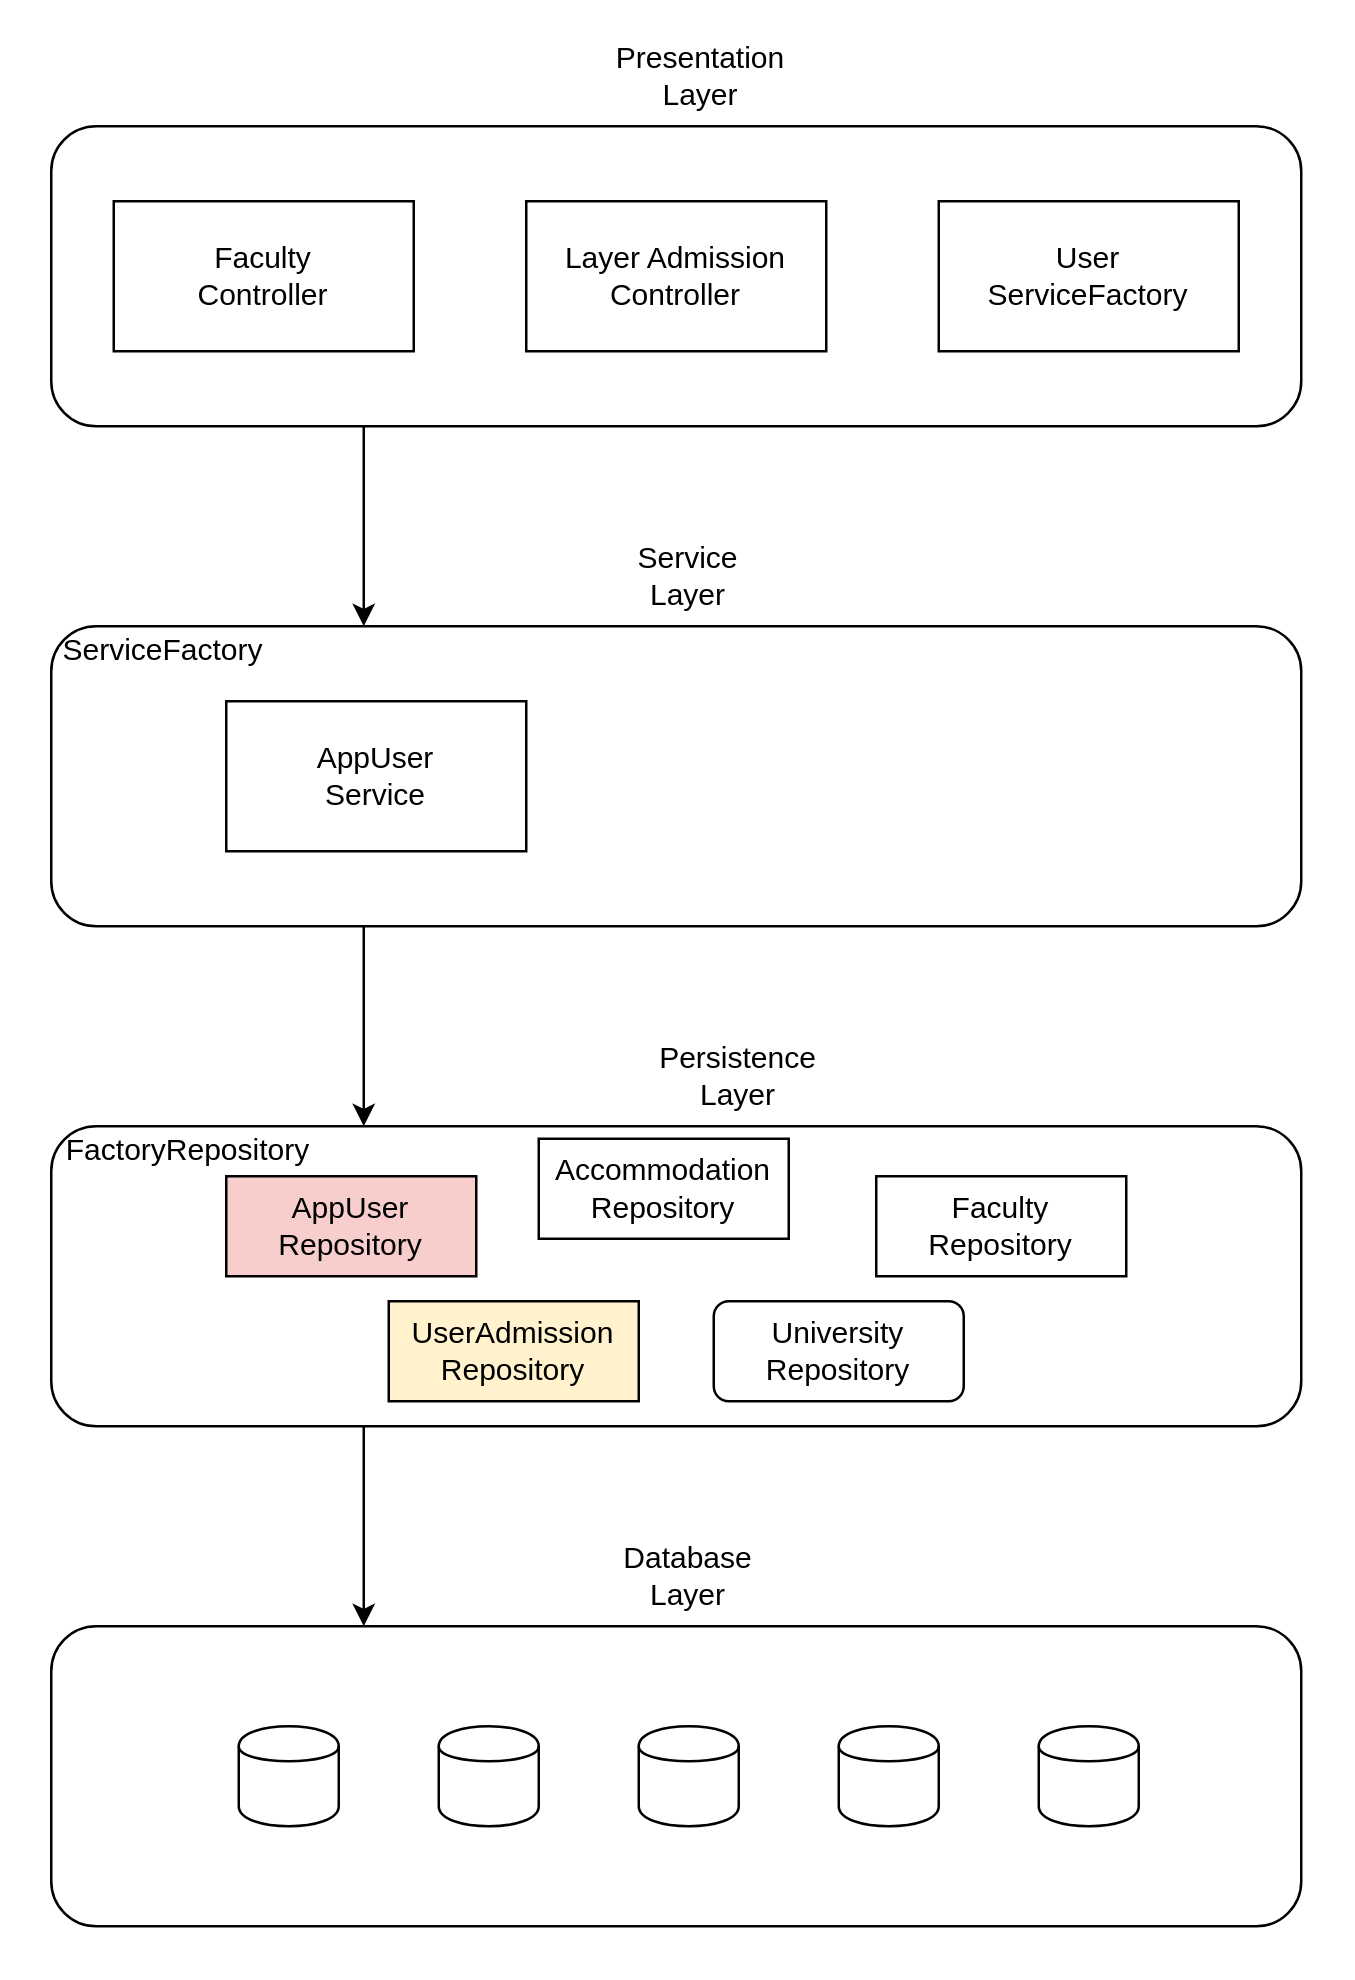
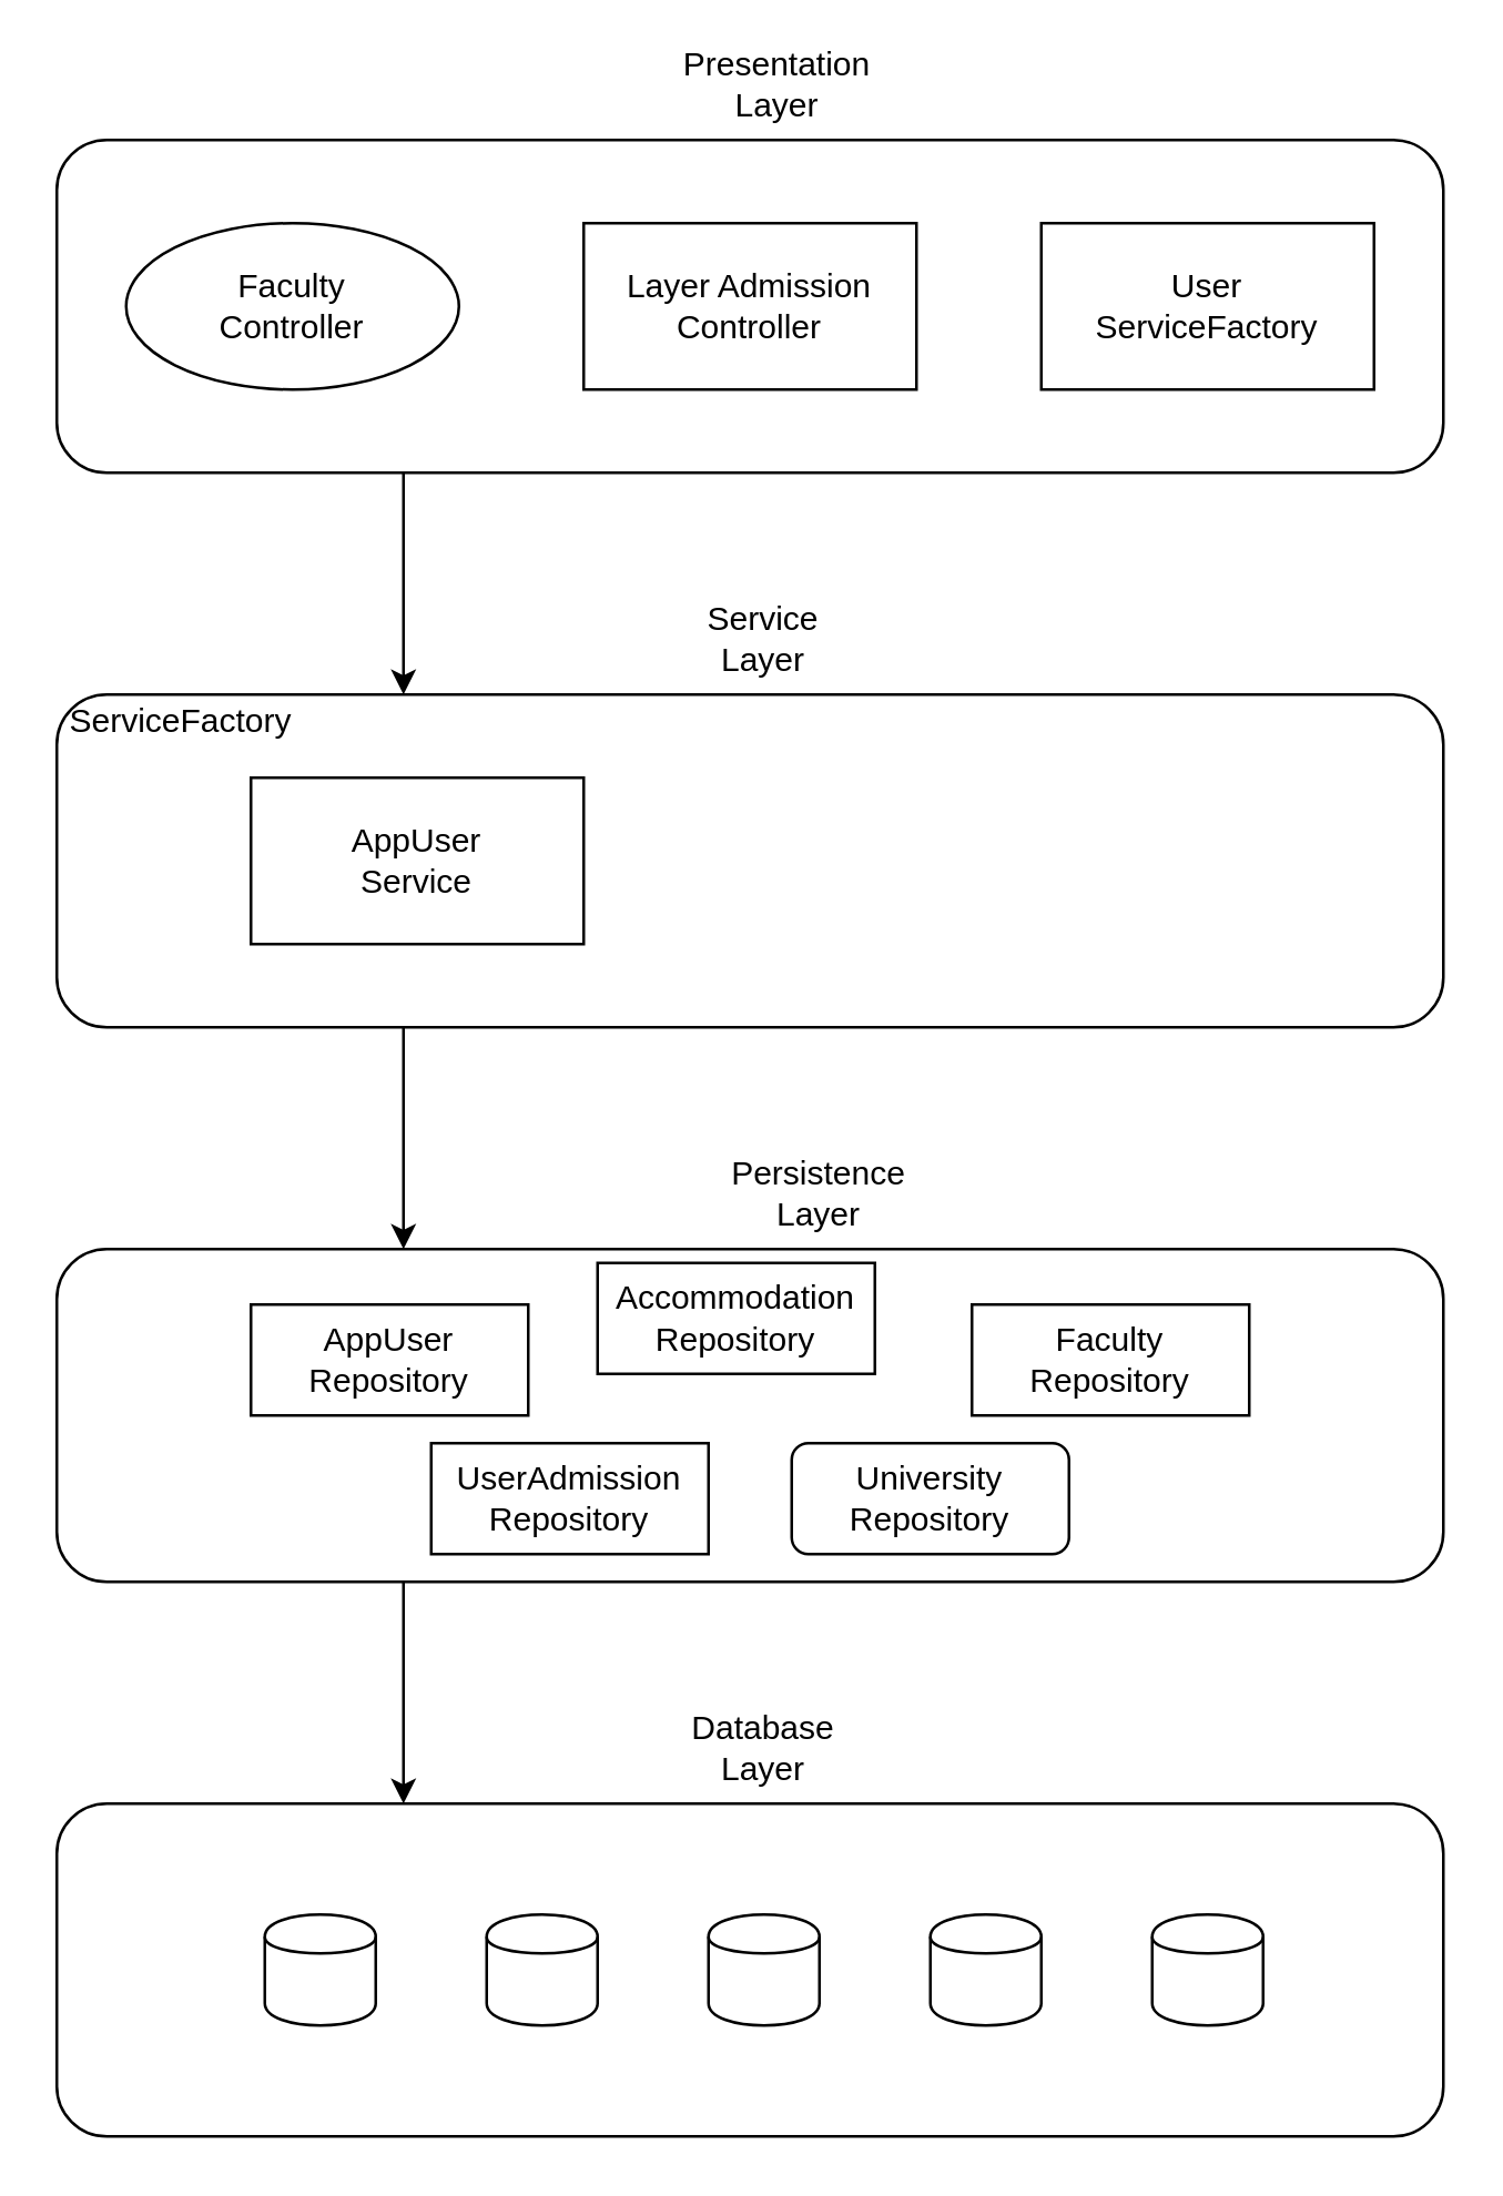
- <mxCell id="3" value="Faculty&lt;br&gt;Controller" style="rounded=0;whiteSpace=wrap;html=1;" vertex="1" parent="1"><mxGeometry x="45" y="80" width="120" height="60" as="geometry" /></mxCell>
+ <mxCell id="3" value="Faculty&lt;br&gt;Controller" style="ellipse;whiteSpace=wrap;html=1;" vertex="1" parent="1"><mxGeometry x="45" y="80" width="120" height="60" as="geometry" /></mxCell>
- <mxCell id="10" value="FactoryRepository" style="text;html=1;strokeColor=none;fillColor=none;align=center;verticalAlign=middle;whiteSpace=wrap;rounded=0;" vertex="1" parent="1"><mxGeometry x="55" y="450" width="40" height="20" as="geometry" /></mxCell>
- <mxCell id="11" value="AppUser&lt;br&gt;Repository" style="rounded=0;whiteSpace=wrap;html=1;fillColor=#f8cecc;" vertex="1" parent="1"><mxGeometry x="90" y="470" width="100" height="40" as="geometry" /></mxCell>
+ <mxCell id="11" value="AppUser&lt;br&gt;Repository" style="rounded=0;whiteSpace=wrap;html=1;" vertex="1" parent="1"><mxGeometry x="90" y="470" width="100" height="40" as="geometry" /></mxCell>
- <mxCell id="13" value="UserAdmission&lt;br&gt;Repository" style="rounded=0;whiteSpace=wrap;html=1;fillColor=#fff2cc;" vertex="1" parent="1"><mxGeometry x="155" y="520" width="100" height="40" as="geometry" /></mxCell>
+ <mxCell id="13" value="UserAdmission&lt;br&gt;Repository" style="rounded=0;whiteSpace=wrap;html=1;" vertex="1" parent="1"><mxGeometry x="155" y="520" width="100" height="40" as="geometry" /></mxCell>
